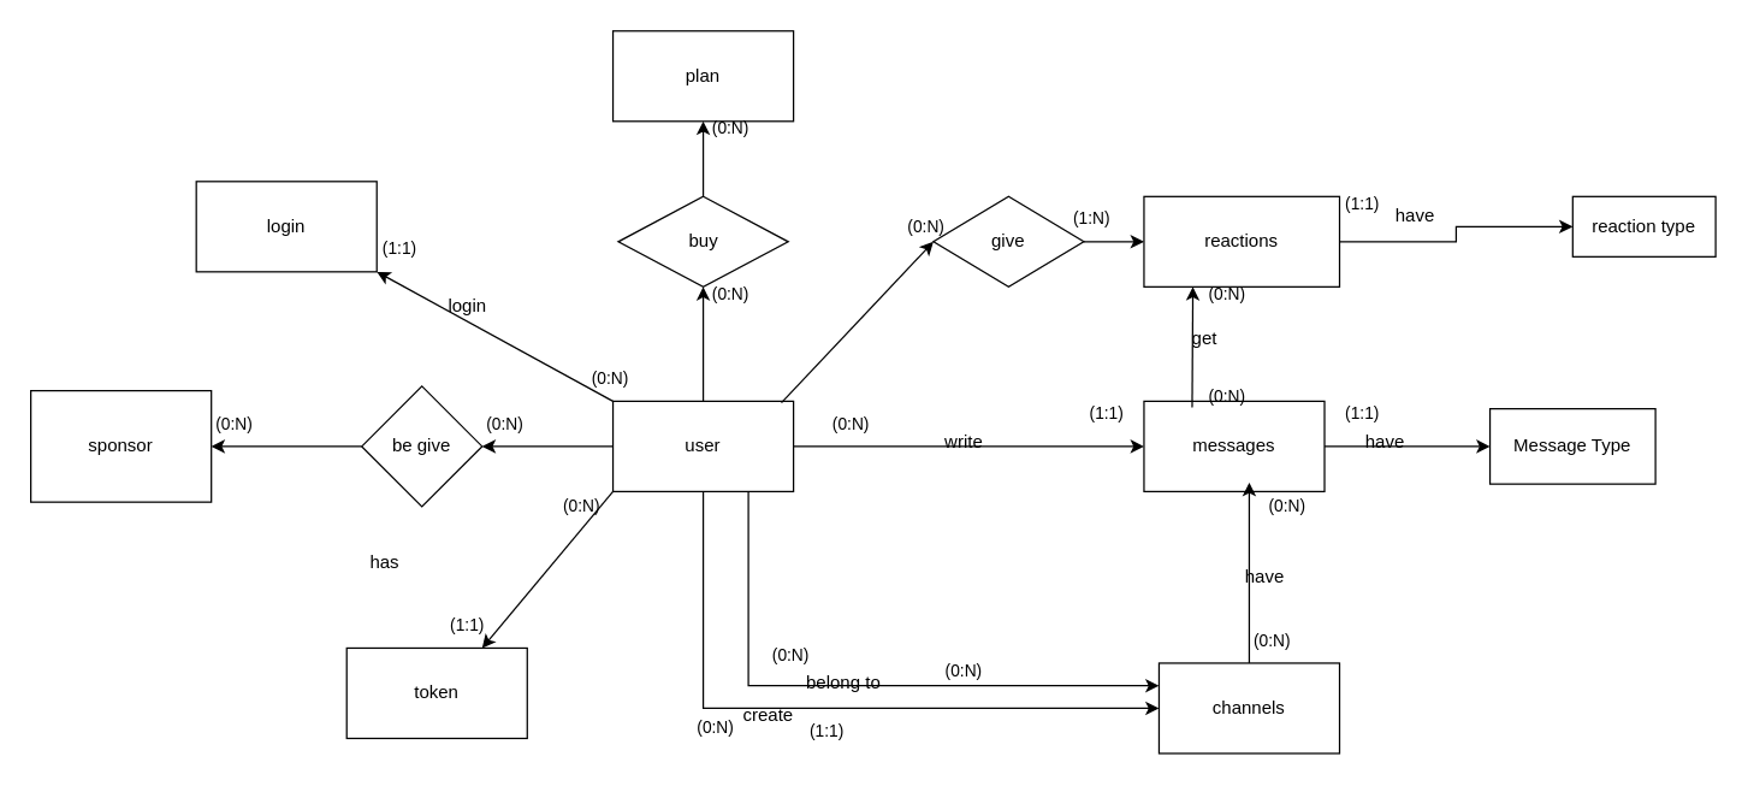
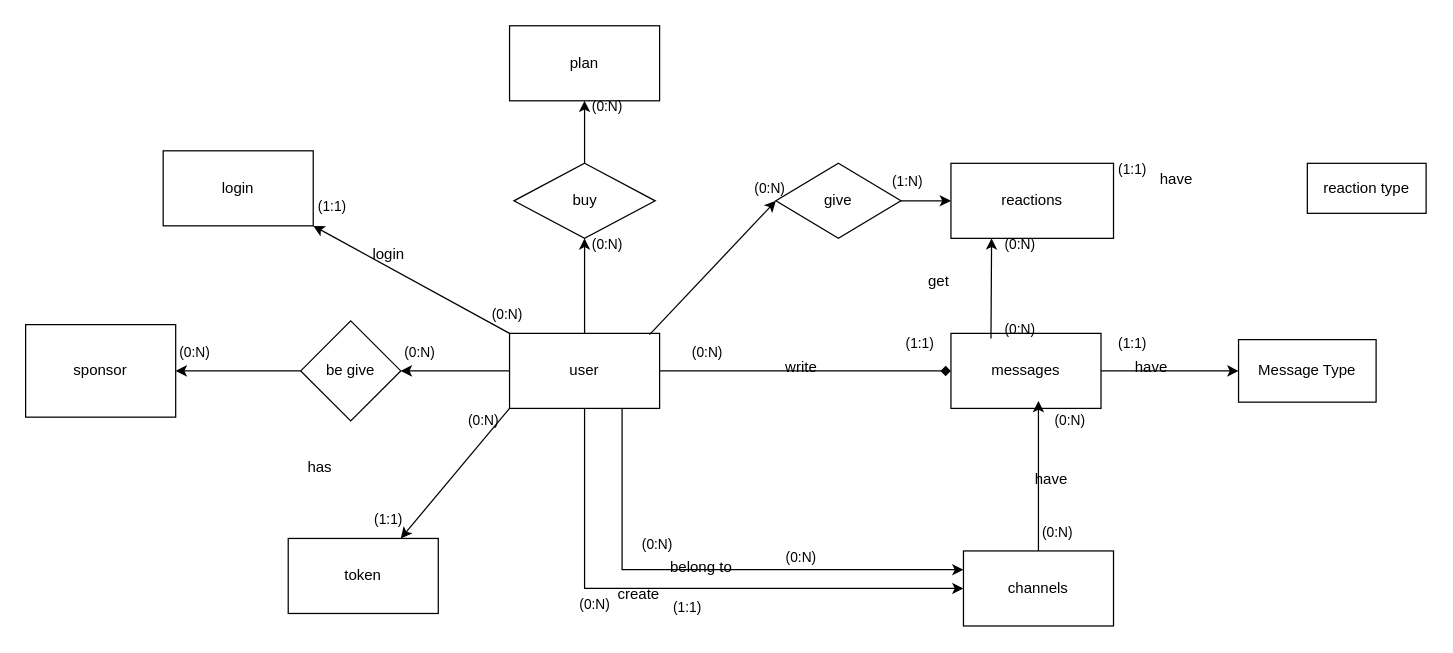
- <mxCell id="14" style="edgeStyle=orthogonalEdgeStyle;rounded=0;orthogonalLoop=1;jettySize=auto;html=1;entryX=0;entryY=0.5;entryDx=0;entryDy=0;" edge="1" parent="1" source="15" target="20"><mxGeometry relative="1" as="geometry" /></mxCell>
- <mxCell id="55" value="get" style="text;html=1;align=center;verticalAlign=middle;resizable=0;points=[];autosize=1;strokeColor=none;fillColor=none;" vertex="1" parent="1"><mxGeometry x="780" y="210" width="40" height="30" as="geometry" /></mxCell>
+ <mxCell id="55" value="get" style="text;html=1;align=center;verticalAlign=middle;resizable=0;points=[];autosize=1;strokeColor=none;fillColor=none;" vertex="1" parent="1"><mxGeometry x="730" y="210" width="40" height="30" as="geometry" /></mxCell>
- <mxCell id="5" style="edgeStyle=orthogonalEdgeStyle;rounded=0;orthogonalLoop=1;jettySize=auto;html=1;entryX=0;entryY=0.5;entryDx=0;entryDy=0;" edge="1" parent="1" source="8" target="17"><mxGeometry relative="1" as="geometry"><mxPoint x="790" y="296" as="targetPoint" /></mxGeometry></mxCell>
+ <mxCell id="5" style="edgeStyle=orthogonalEdgeStyle;rounded=0;orthogonalLoop=1;jettySize=auto;html=1;entryX=0;entryY=0.5;entryDx=0;entryDy=0;endArrow=diamond;" edge="1" parent="1" source="8" target="17"><mxGeometry relative="1" as="geometry"><mxPoint x="790" y="296" as="targetPoint" /></mxGeometry></mxCell>
